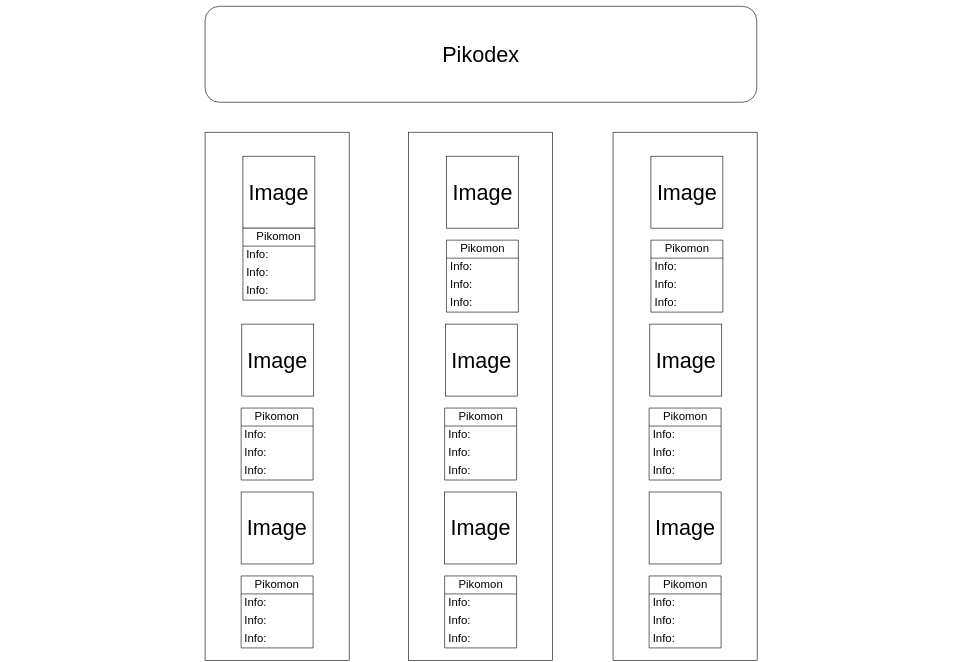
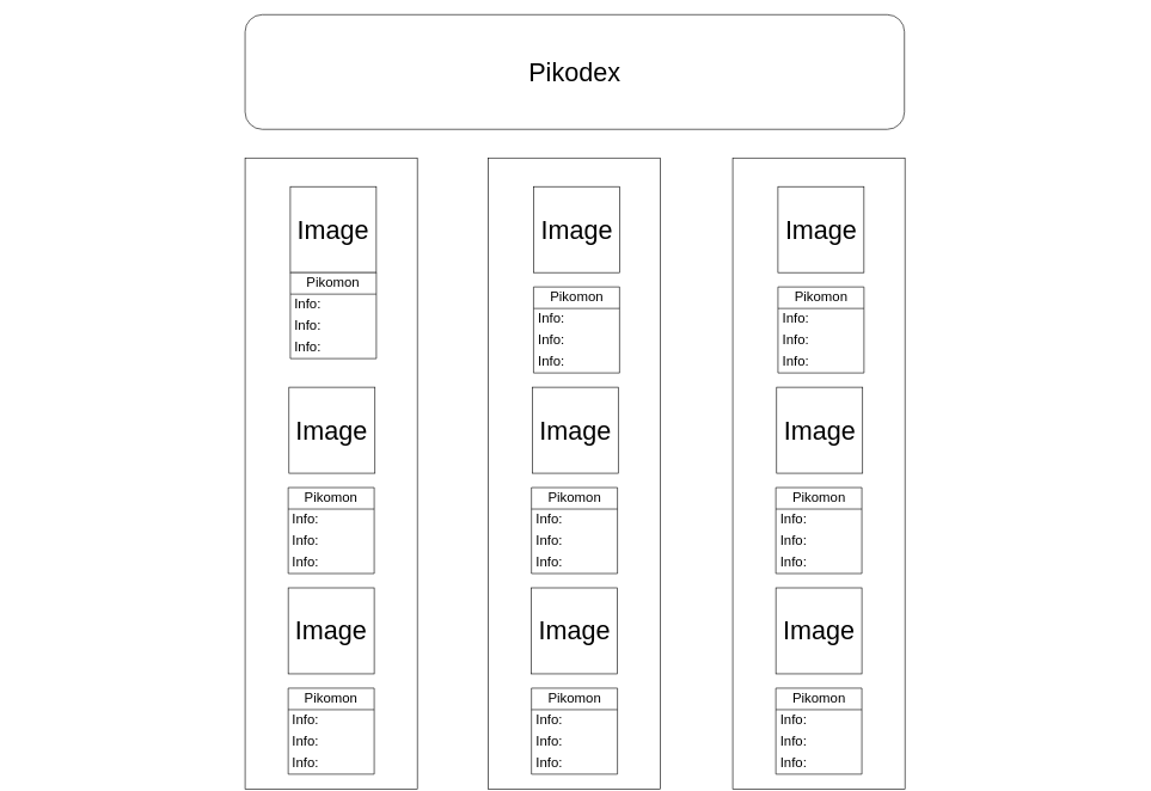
- <mxCell id="2" value="&lt;font style=&quot;font-size: 36px;&quot;&gt;Pikodex&lt;/font&gt;" style="rounded=1;whiteSpace=wrap;html=1;" parent="1" vertex="1"><mxGeometry x="341" y="10" width="920" height="160" as="geometry" /></mxCell>
+ <mxCell id="2" value="&lt;font style=&quot;font-size: 36px;&quot;&gt;Pikodex&lt;/font&gt;" style="rounded=1;whiteSpace=wrap;html=1;" parent="1" vertex="1"><mxGeometry x="341" y="20" width="920" height="160" as="geometry" /></mxCell>
